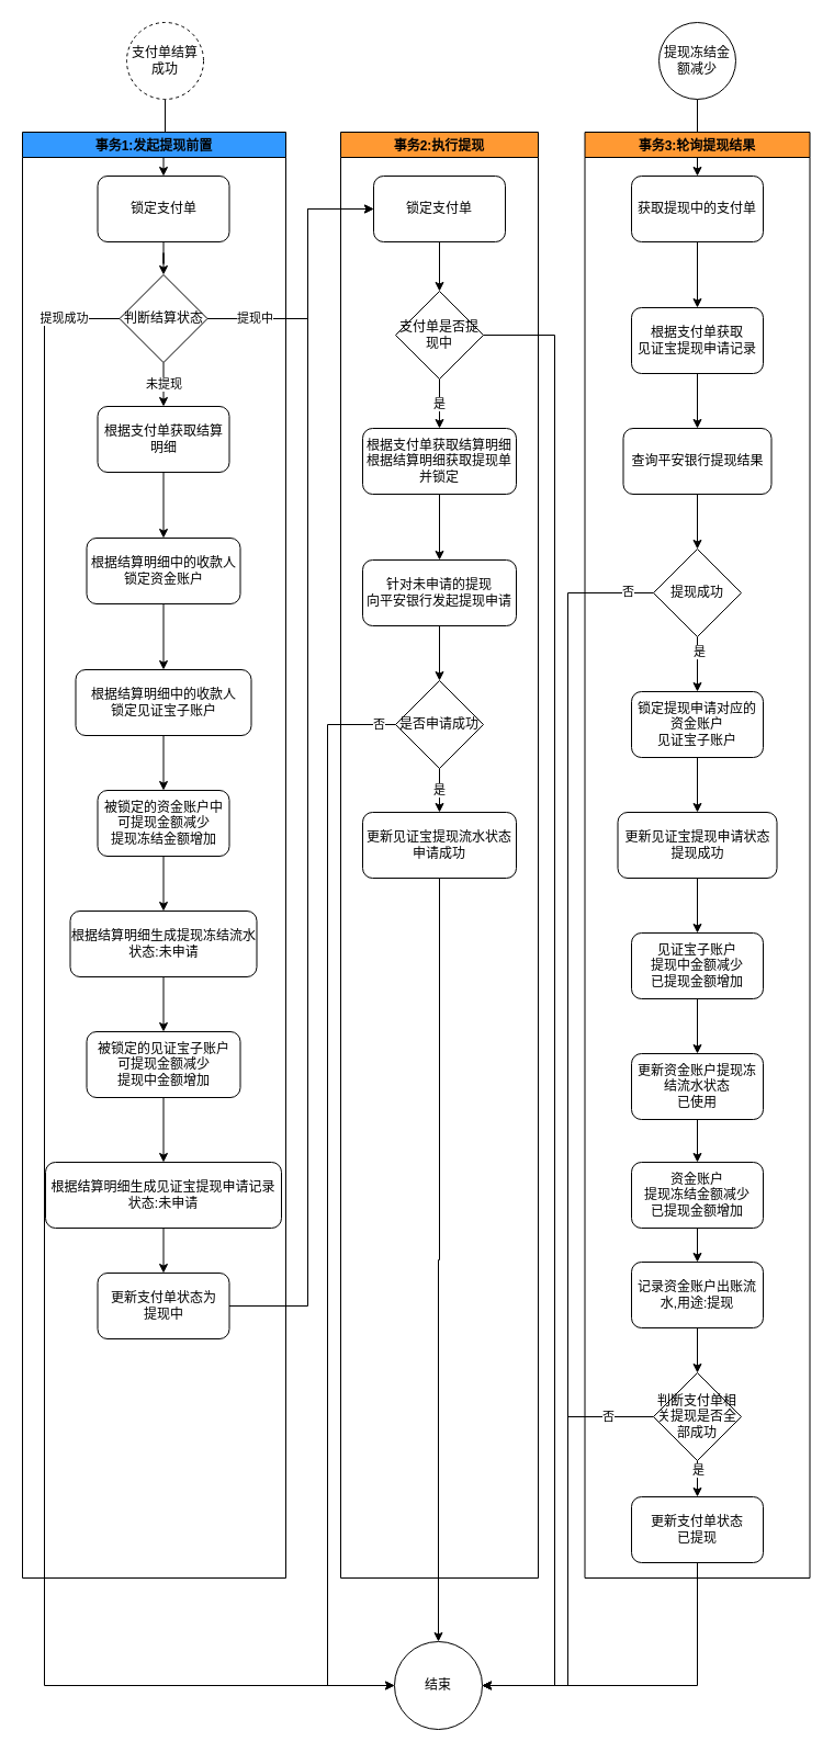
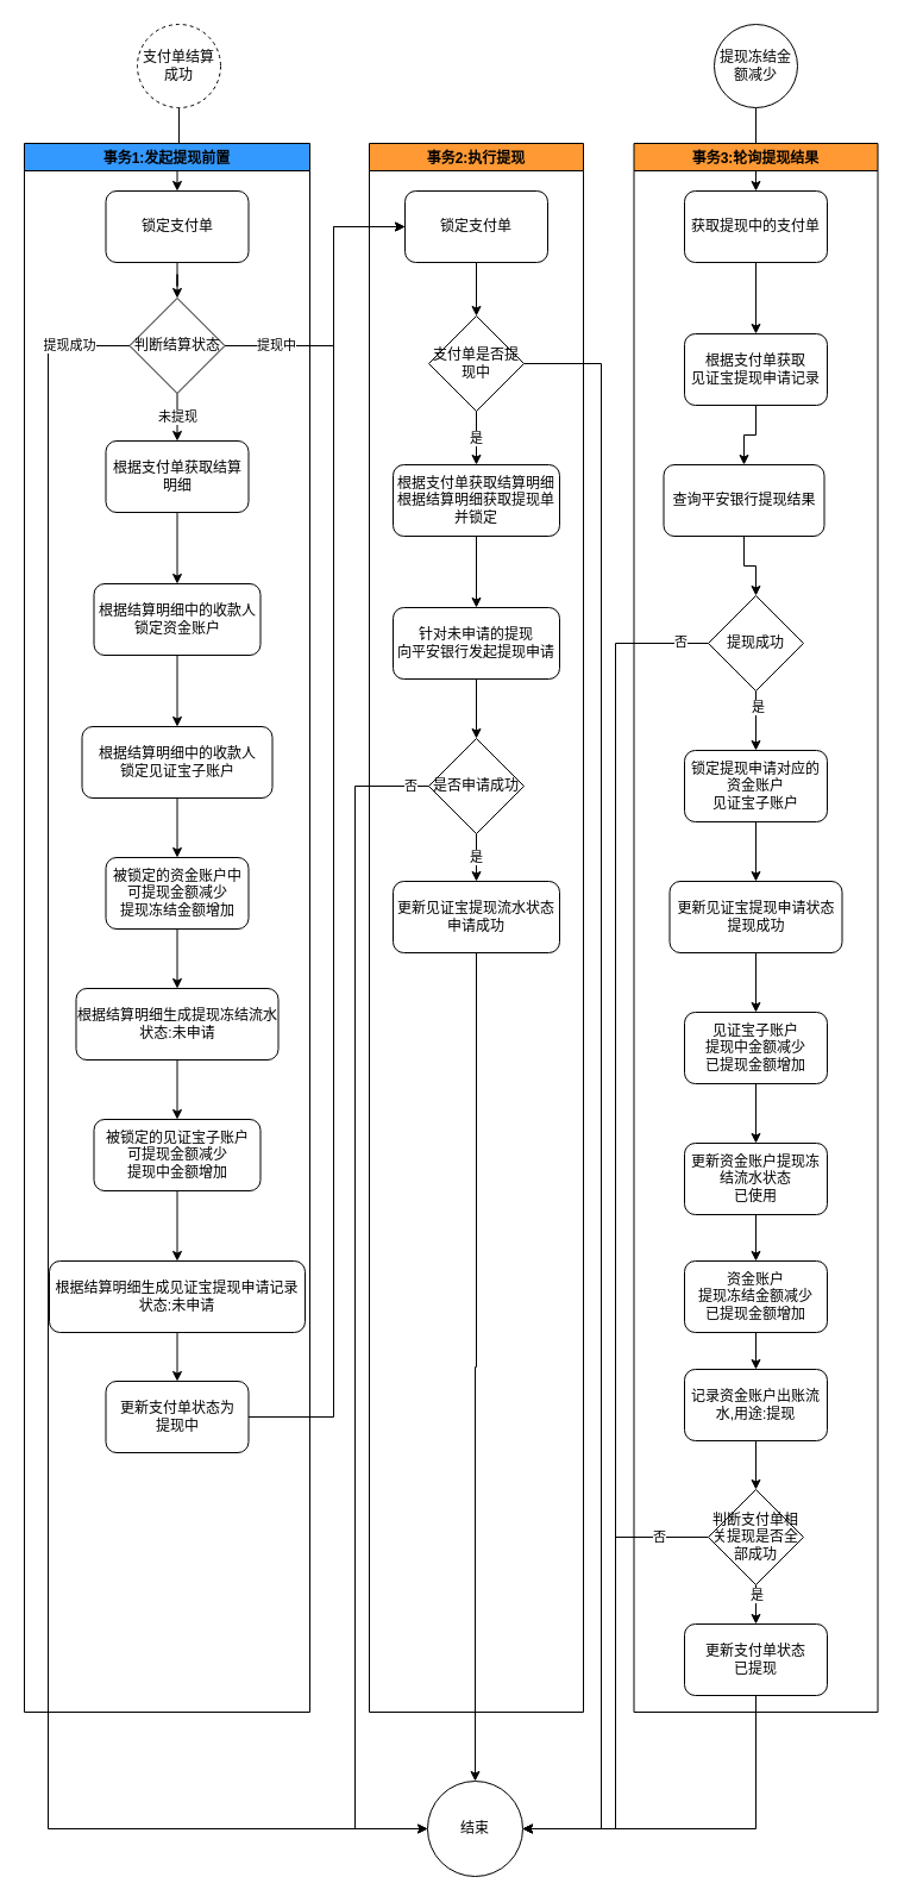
- <mxCell id="50" value="查询平安银行提现结果" style="rounded=1;whiteSpace=wrap;html=1;fillColor=#FFFFFF;" parent="1" vertex="1"><mxGeometry x="567.5" y="390" width="135" height="60" as="geometry" /></mxCell>
+ <mxCell id="50" value="查询平安银行提现结果" style="rounded=1;whiteSpace=wrap;html=1;fillColor=#FFFFFF;" parent="1" vertex="1"><mxGeometry x="557.5" y="390" width="135" height="60" as="geometry" /></mxCell>
